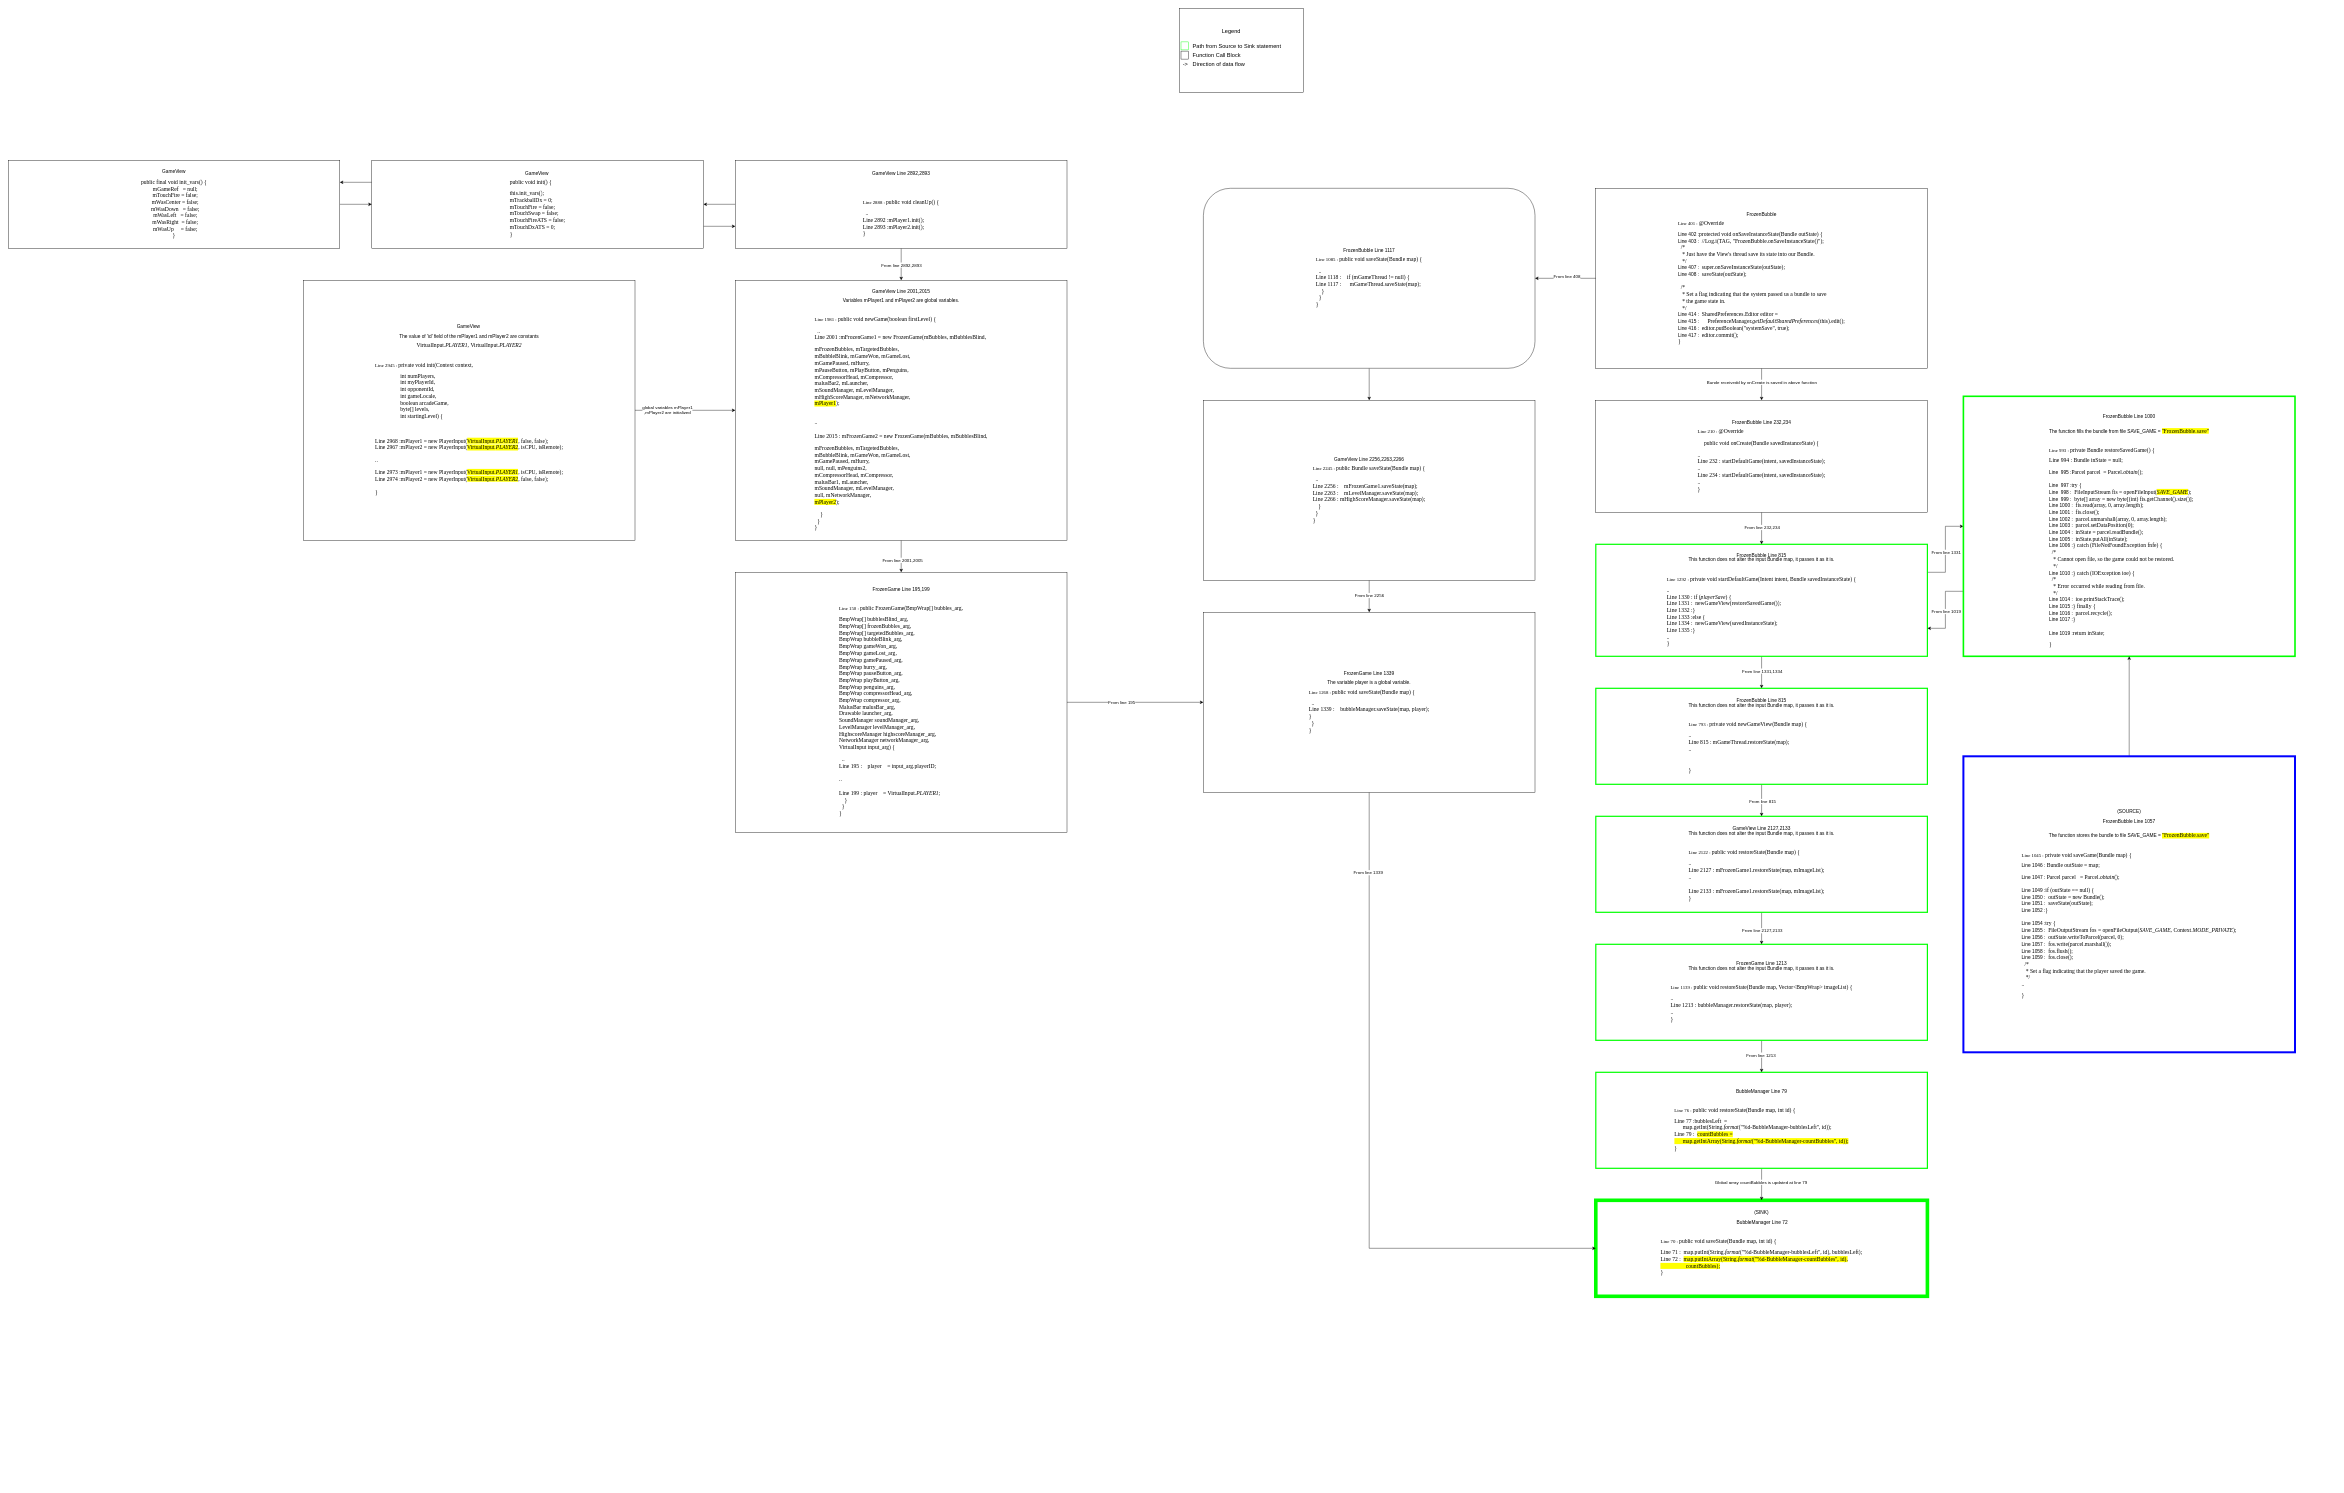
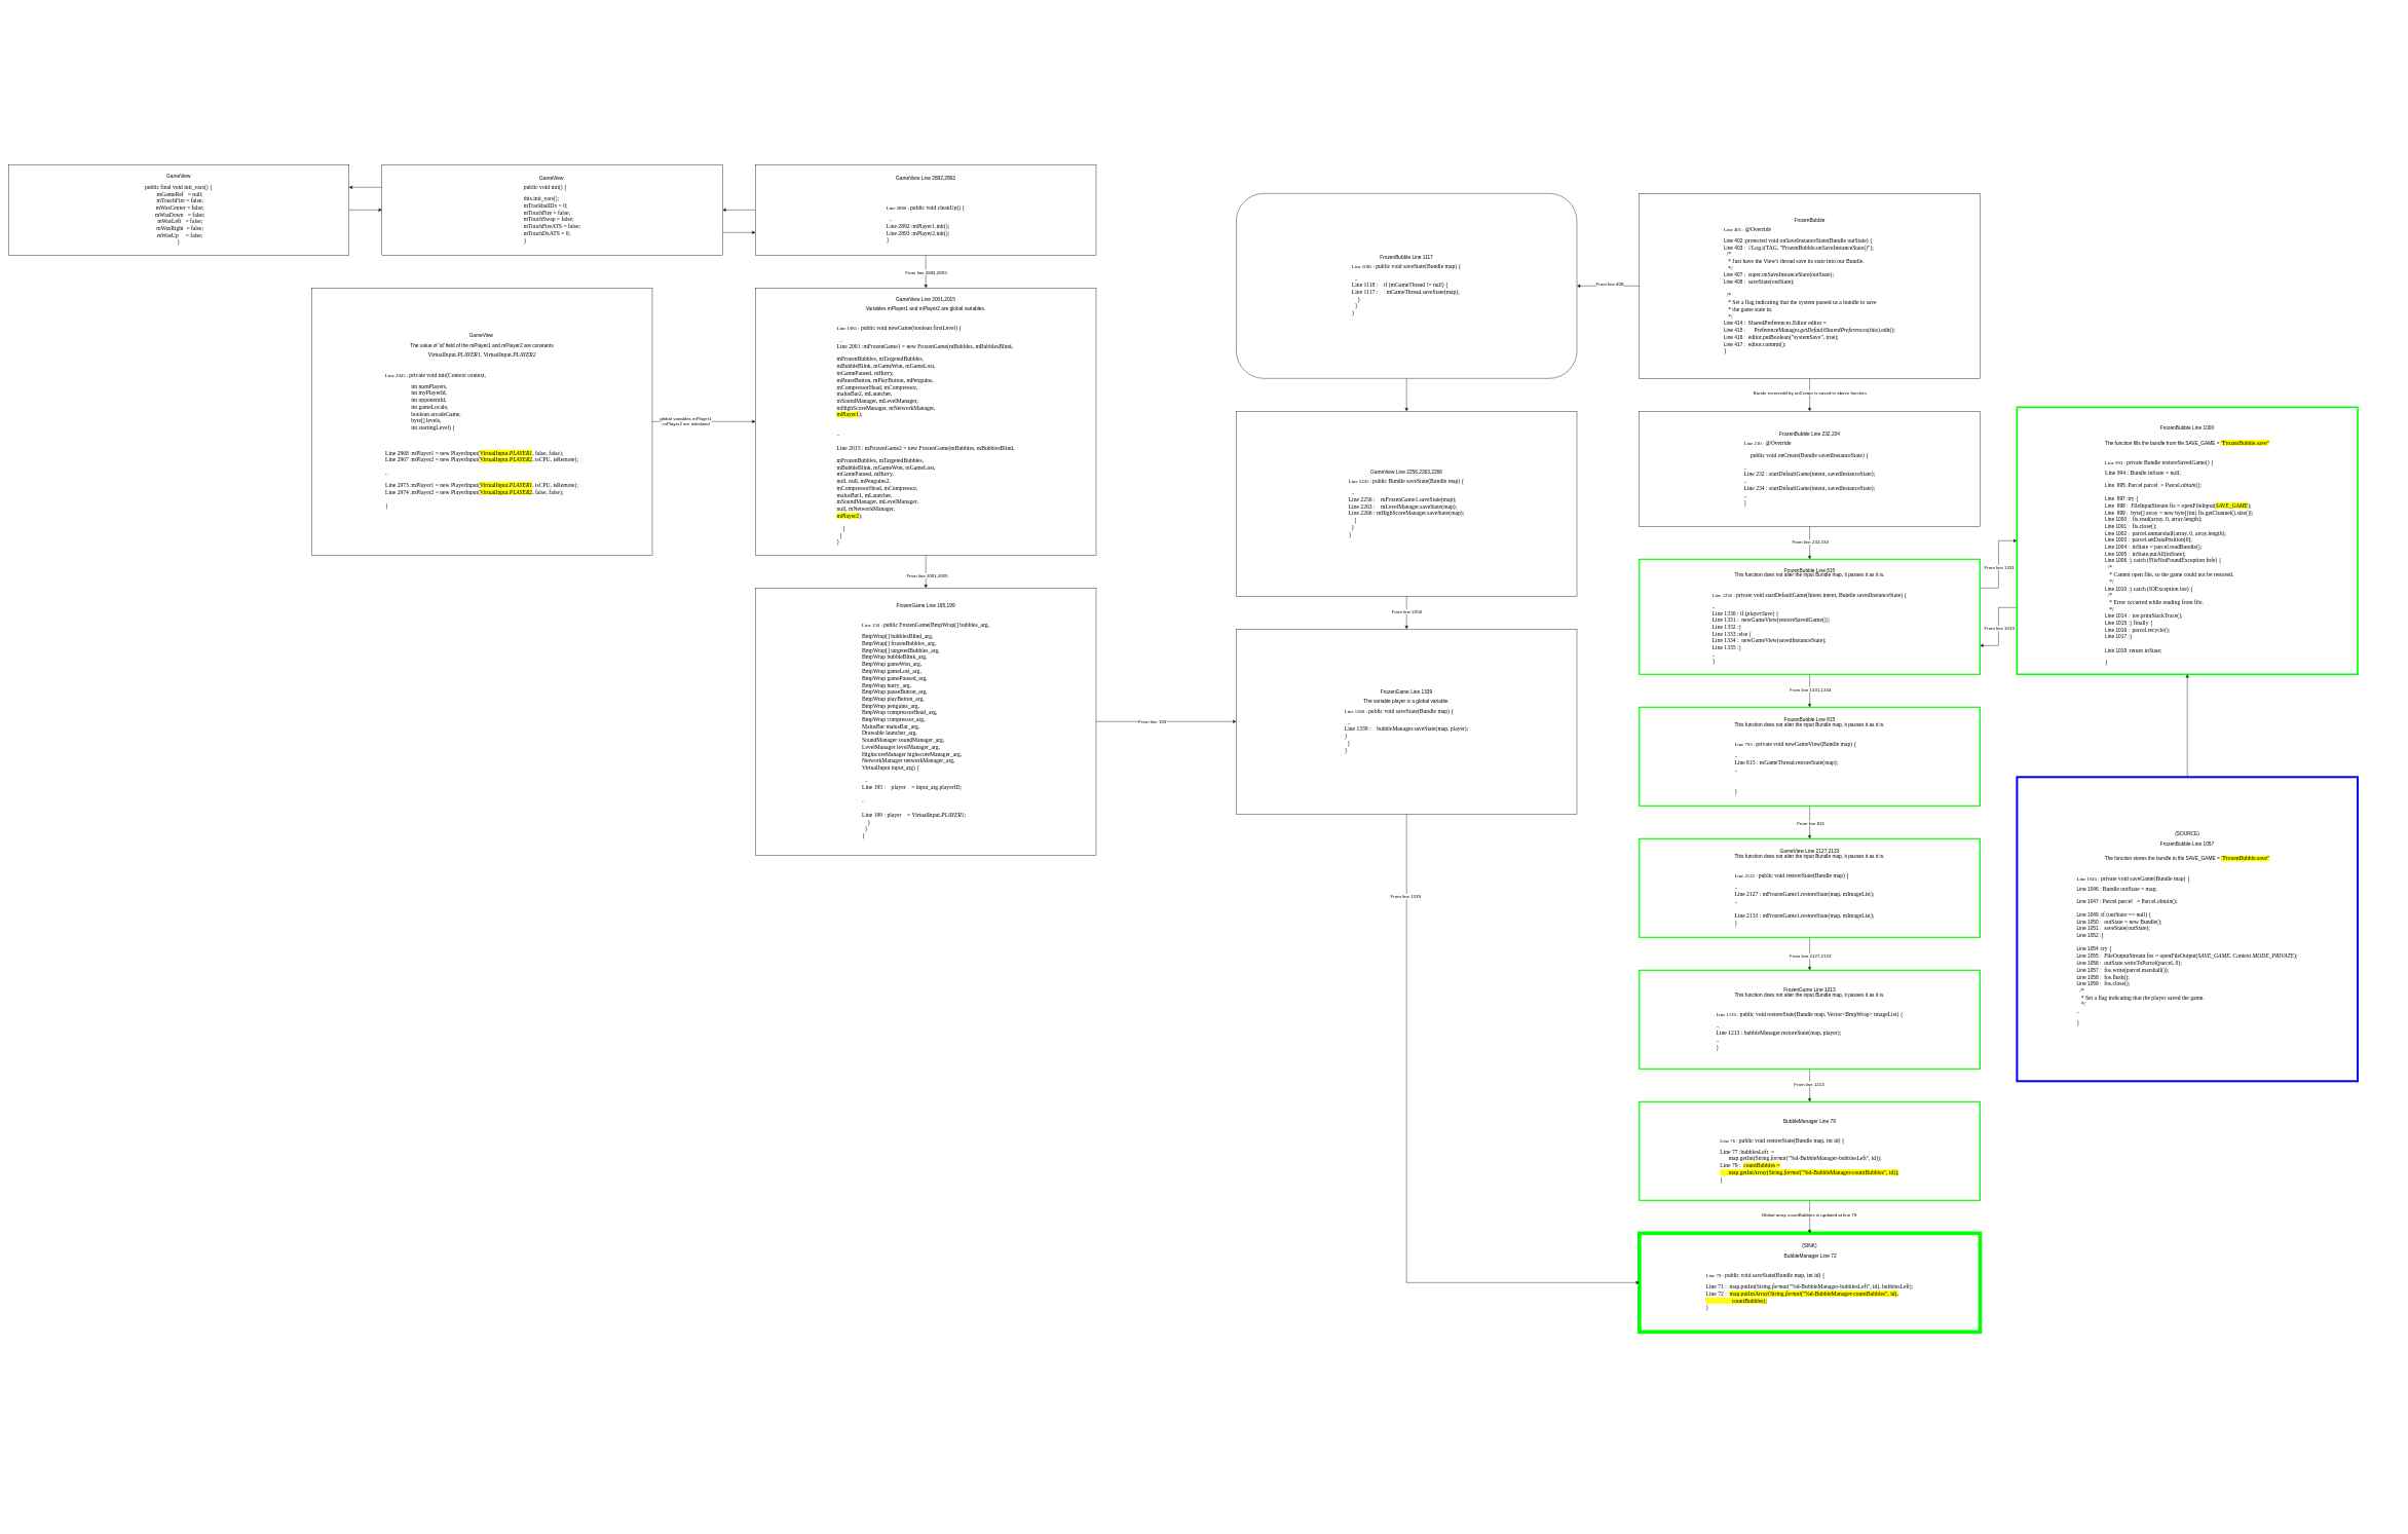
- <mxCell id="96" value="&lt;p style=&quot;line-height: 110%&quot;&gt;&lt;/p&gt;&lt;div style=&quot;text-align: center ; font-size: 14px&quot;&gt;&lt;span&gt;&lt;font style=&quot;font-size: 14px&quot;&gt;&lt;br&gt;&lt;/font&gt;&lt;/span&gt;&lt;/div&gt;&lt;div style=&quot;text-align: center ; font-size: 14px&quot;&gt;&lt;span&gt;&lt;font style=&quot;font-size: 14px&quot;&gt;Legend&lt;/font&gt;&lt;/span&gt;&lt;/div&gt;&lt;font style=&quot;font-size: 14px&quot;&gt;&lt;br&gt;&lt;/font&gt;&lt;table style=&quot;font-size: 14px&quot;&gt;&lt;tbody&gt;&lt;tr&gt;&lt;td style=&quot;border: 1px solid rgb(0 , 255 , 0) ; border-collapse: collapse&quot;&gt;&lt;font style=&quot;font-size: 14px&quot;&gt;&lt;br&gt;&lt;/font&gt;&lt;/td&gt;&lt;td&gt;&lt;font style=&quot;font-size: 14px&quot;&gt;&amp;nbsp; Path from Source to Sink statement&lt;/font&gt;&lt;/td&gt;&lt;/tr&gt;&lt;tr&gt;&lt;td style=&quot;border: 1px solid rgb(0 , 0 , 0) ; border-collapse: collapse&quot;&gt;&lt;font style=&quot;font-size: 14px&quot;&gt;&lt;br&gt;&lt;/font&gt;&lt;/td&gt;&lt;td&gt;&lt;font style=&quot;font-size: 14px&quot;&gt;&amp;nbsp; Function Call Block&lt;/font&gt;&lt;/td&gt;&lt;/tr&gt;&lt;tr&gt;&lt;td&gt;&amp;nbsp;-&amp;gt;&lt;/td&gt;&lt;td&gt;&amp;nbsp; Direction of data flow&lt;/td&gt;&lt;/tr&gt;&lt;/tbody&gt;&lt;/table&gt;&lt;br&gt;&lt;br&gt;&lt;p&gt;&lt;/p&gt;" style="rounded=0;whiteSpace=wrap;html=1;align=left;" parent="1" vertex="1"><mxGeometry x="2948" y="20" width="310" height="210" as="geometry" /></mxCell>
